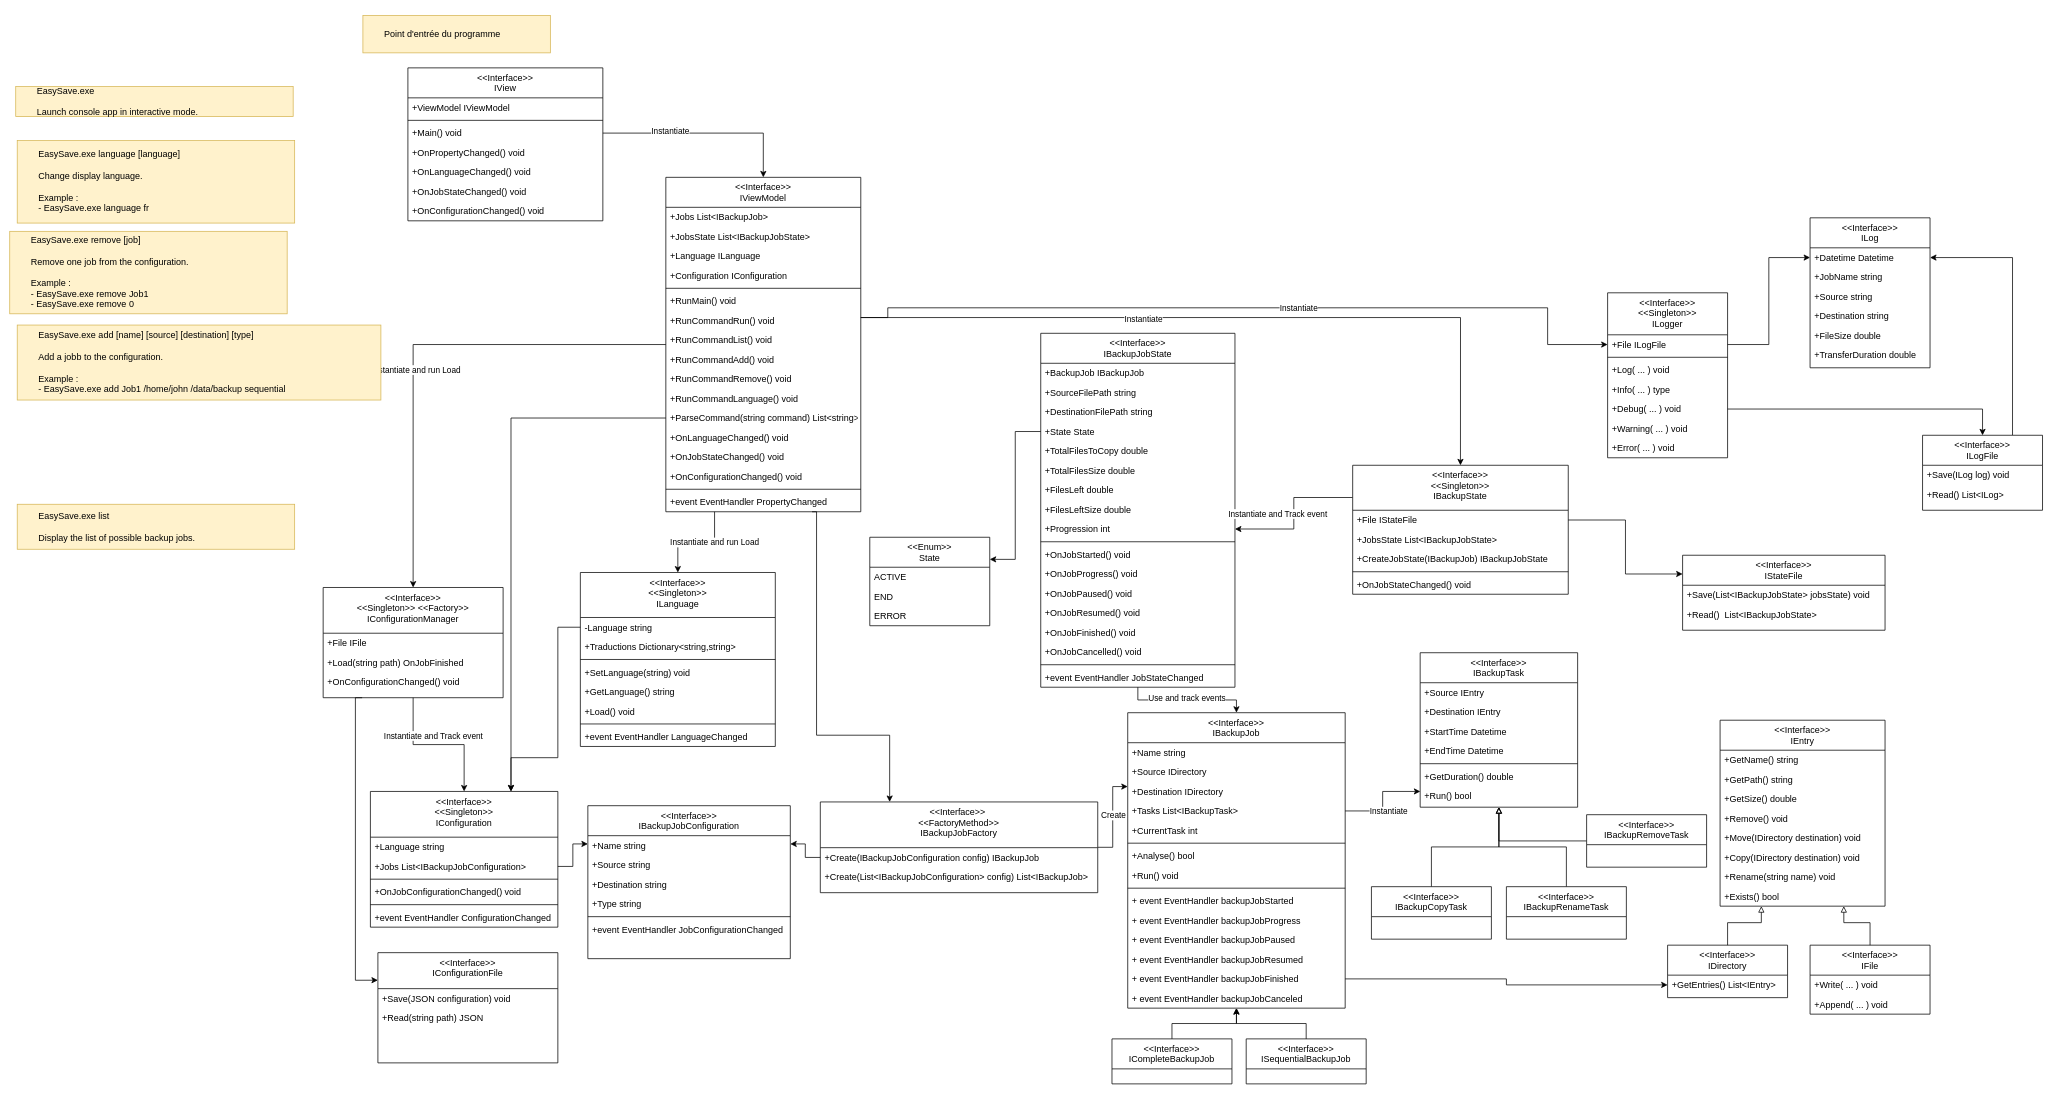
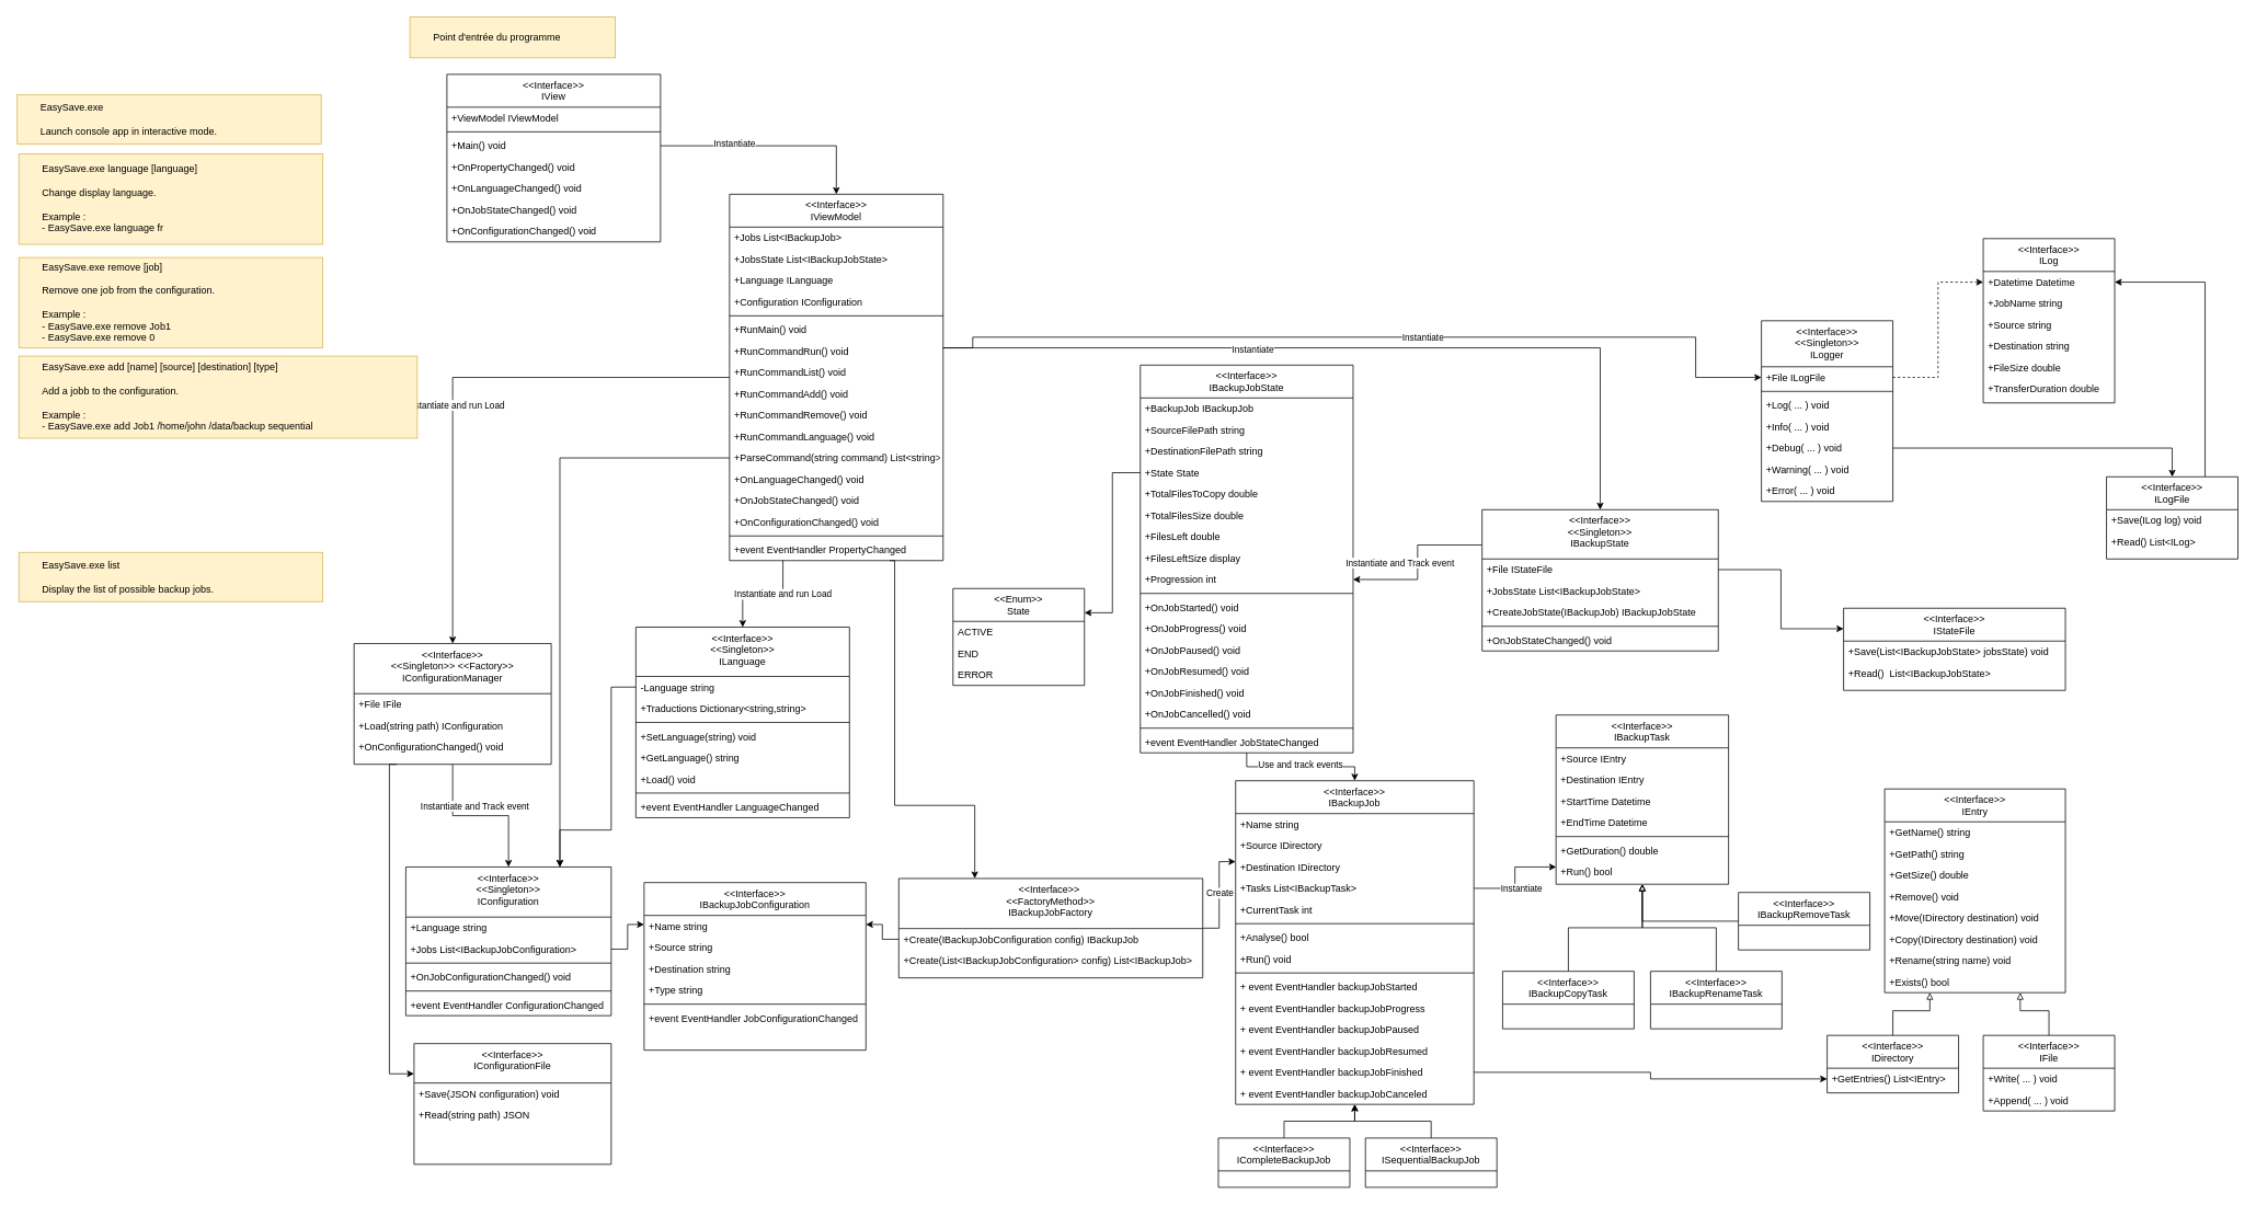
- <mxCell id="193" value="&lt;span style=&quot;white-space: pre;&quot;&gt;&#09;&lt;/span&gt;Point d'entrée du programme" style="whiteSpace=wrap;html=1;fillColor=#fff2cc;strokeColor=#d6b656;align=left;verticalAlign=middle;" vertex="1" parent="1"><mxGeometry x="483" y="20" width="250" height="50" as="geometry" /></mxCell>
+ <mxCell id="193" value="&lt;span style=&quot;white-space: pre;&quot;&gt;&#09;&lt;/span&gt;Point d'entrée du programme" style="whiteSpace=wrap;html=1;fillColor=#fff2cc;strokeColor=#d6b656;align=left;verticalAlign=middle;" vertex="1" parent="1"><mxGeometry x="498" y="20" width="250" height="50" as="geometry" /></mxCell>
- <mxCell id="199" value="&lt;span style=&quot;white-space: pre;&quot;&gt;&#09;&lt;/span&gt;EasySave.exe&lt;br&gt;&lt;span style=&quot;white-space: pre;&quot;&gt;&#09;&lt;/span&gt;&lt;div&gt;&lt;span style=&quot;white-space: pre;&quot;&gt;&#09;&lt;/span&gt;Launch console app in interactive mode.&lt;/div&gt;" style="whiteSpace=wrap;html=1;fillColor=#fff2cc;strokeColor=#d6b656;align=left;verticalAlign=middle;" vertex="1" parent="1"><mxGeometry x="20" y="115" width="370" height="40" as="geometry" /></mxCell>
+ <mxCell id="199" value="&lt;span style=&quot;white-space: pre;&quot;&gt;&#09;&lt;/span&gt;EasySave.exe&lt;br&gt;&lt;span style=&quot;white-space: pre;&quot;&gt;&#09;&lt;/span&gt;&lt;div&gt;&lt;span style=&quot;white-space: pre;&quot;&gt;&#09;&lt;/span&gt;Launch console app in interactive mode.&lt;/div&gt;" style="whiteSpace=wrap;html=1;fillColor=#fff2cc;strokeColor=#d6b656;align=left;verticalAlign=middle;" vertex="1" parent="1"><mxGeometry x="20" y="115" width="370" height="60" as="geometry" /></mxCell>
- <mxCell id="192" value="&lt;span style=&quot;white-space: pre;&quot;&gt;&#09;&lt;/span&gt;EasySave.exe remove [job]&lt;div&gt;&lt;br&gt;&lt;/div&gt;&lt;div&gt;&lt;span style=&quot;white-space: pre;&quot;&gt;&#09;&lt;/span&gt;Remove one job from the configuration.&lt;br&gt;&lt;/div&gt;&lt;div&gt;&lt;br&gt;&lt;/div&gt;&lt;div&gt;&lt;span style=&quot;white-space: pre;&quot;&gt;&#09;&lt;/span&gt;Example :&amp;nbsp;&lt;br&gt;&lt;/div&gt;&lt;div&gt;&lt;span style=&quot;white-space: pre;&quot;&gt;&#09;&lt;/span&gt;- EasySave.exe remove Job1&lt;br&gt;&lt;/div&gt;&lt;div&gt;&lt;span style=&quot;white-space: pre;&quot;&gt;&#09;&lt;/span&gt;- EasySave.exe remove 0&lt;br&gt;&lt;/div&gt;" style="whiteSpace=wrap;html=1;fillColor=#fff2cc;strokeColor=#d6b656;align=left;verticalAlign=middle;" vertex="1" parent="1"><mxGeometry x="12" y="308" width="370" height="110" as="geometry" /></mxCell>
+ <mxCell id="192" value="&lt;span style=&quot;white-space: pre;&quot;&gt;&#09;&lt;/span&gt;EasySave.exe remove [job]&lt;div&gt;&lt;br&gt;&lt;/div&gt;&lt;div&gt;&lt;span style=&quot;white-space: pre;&quot;&gt;&#09;&lt;/span&gt;Remove one job from the configuration.&lt;br&gt;&lt;/div&gt;&lt;div&gt;&lt;br&gt;&lt;/div&gt;&lt;div&gt;&lt;span style=&quot;white-space: pre;&quot;&gt;&#09;&lt;/span&gt;Example :&amp;nbsp;&lt;br&gt;&lt;/div&gt;&lt;div&gt;&lt;span style=&quot;white-space: pre;&quot;&gt;&#09;&lt;/span&gt;- EasySave.exe remove Job1&lt;br&gt;&lt;/div&gt;&lt;div&gt;&lt;span style=&quot;white-space: pre;&quot;&gt;&#09;&lt;/span&gt;- EasySave.exe remove 0&lt;br&gt;&lt;/div&gt;" style="whiteSpace=wrap;html=1;fillColor=#fff2cc;strokeColor=#d6b656;align=left;verticalAlign=middle;" vertex="1" parent="1"><mxGeometry x="22" y="313" width="370" height="110" as="geometry" /></mxCell>
- <mxCell id="182" style="edgeStyle=orthogonalEdgeStyle;rounded=0;orthogonalLoop=1;jettySize=auto;html=1;exitX=1;exitY=0.5;exitDx=0;exitDy=0;entryX=0;entryY=0.5;entryDx=0;entryDy=0;" edge="1" parent="1" source="4" target="176"><mxGeometry relative="1" as="geometry" /></mxCell>
+ <mxCell id="182" style="edgeStyle=orthogonalEdgeStyle;rounded=0;orthogonalLoop=1;jettySize=auto;html=1;exitX=1;exitY=0.5;exitDx=0;exitDy=0;entryX=0;entryY=0.5;entryDx=0;entryDy=0;dashed=1;" edge="1" parent="1" source="4" target="176"><mxGeometry relative="1" as="geometry" /></mxCell>
- <mxCell id="7" value="+Info( ... ) type" style="text;align=left;verticalAlign=top;spacingLeft=4;spacingRight=4;overflow=hidden;rotatable=0;points=[[0,0.5],[1,0.5]];portConstraint=eastwest;" vertex="1" parent="3"><mxGeometry y="116" width="160" height="26" as="geometry" /></mxCell>
+ <mxCell id="7" value="+Info( ... ) void" style="text;align=left;verticalAlign=top;spacingLeft=4;spacingRight=4;overflow=hidden;rotatable=0;points=[[0,0.5],[1,0.5]];portConstraint=eastwest;" vertex="1" parent="3"><mxGeometry y="116" width="160" height="26" as="geometry" /></mxCell>
- <mxCell id="70" value="+FilesLeftSize double" style="text;align=left;verticalAlign=top;spacingLeft=4;spacingRight=4;overflow=hidden;rotatable=0;points=[[0,0.5],[1,0.5]];portConstraint=eastwest;" vertex="1" parent="62"><mxGeometry y="222" width="259" height="26" as="geometry" /></mxCell>
+ <mxCell id="70" value="+FilesLeftSize display" style="text;align=left;verticalAlign=top;spacingLeft=4;spacingRight=4;overflow=hidden;rotatable=0;points=[[0,0.5],[1,0.5]];portConstraint=eastwest;" vertex="1" parent="62"><mxGeometry y="222" width="259" height="26" as="geometry" /></mxCell>
- <mxCell id="166" value="+Load(string path) OnJobFinished" style="text;align=left;verticalAlign=top;spacingLeft=4;spacingRight=4;overflow=hidden;rotatable=0;points=[[0,0.5],[1,0.5]];portConstraint=eastwest;" vertex="1" parent="164"><mxGeometry y="87" width="240" height="26" as="geometry" /></mxCell>
+ <mxCell id="166" value="+Load(string path) IConfiguration" style="text;align=left;verticalAlign=top;spacingLeft=4;spacingRight=4;overflow=hidden;rotatable=0;points=[[0,0.5],[1,0.5]];portConstraint=eastwest;" vertex="1" parent="164"><mxGeometry y="87" width="240" height="26" as="geometry" /></mxCell>
